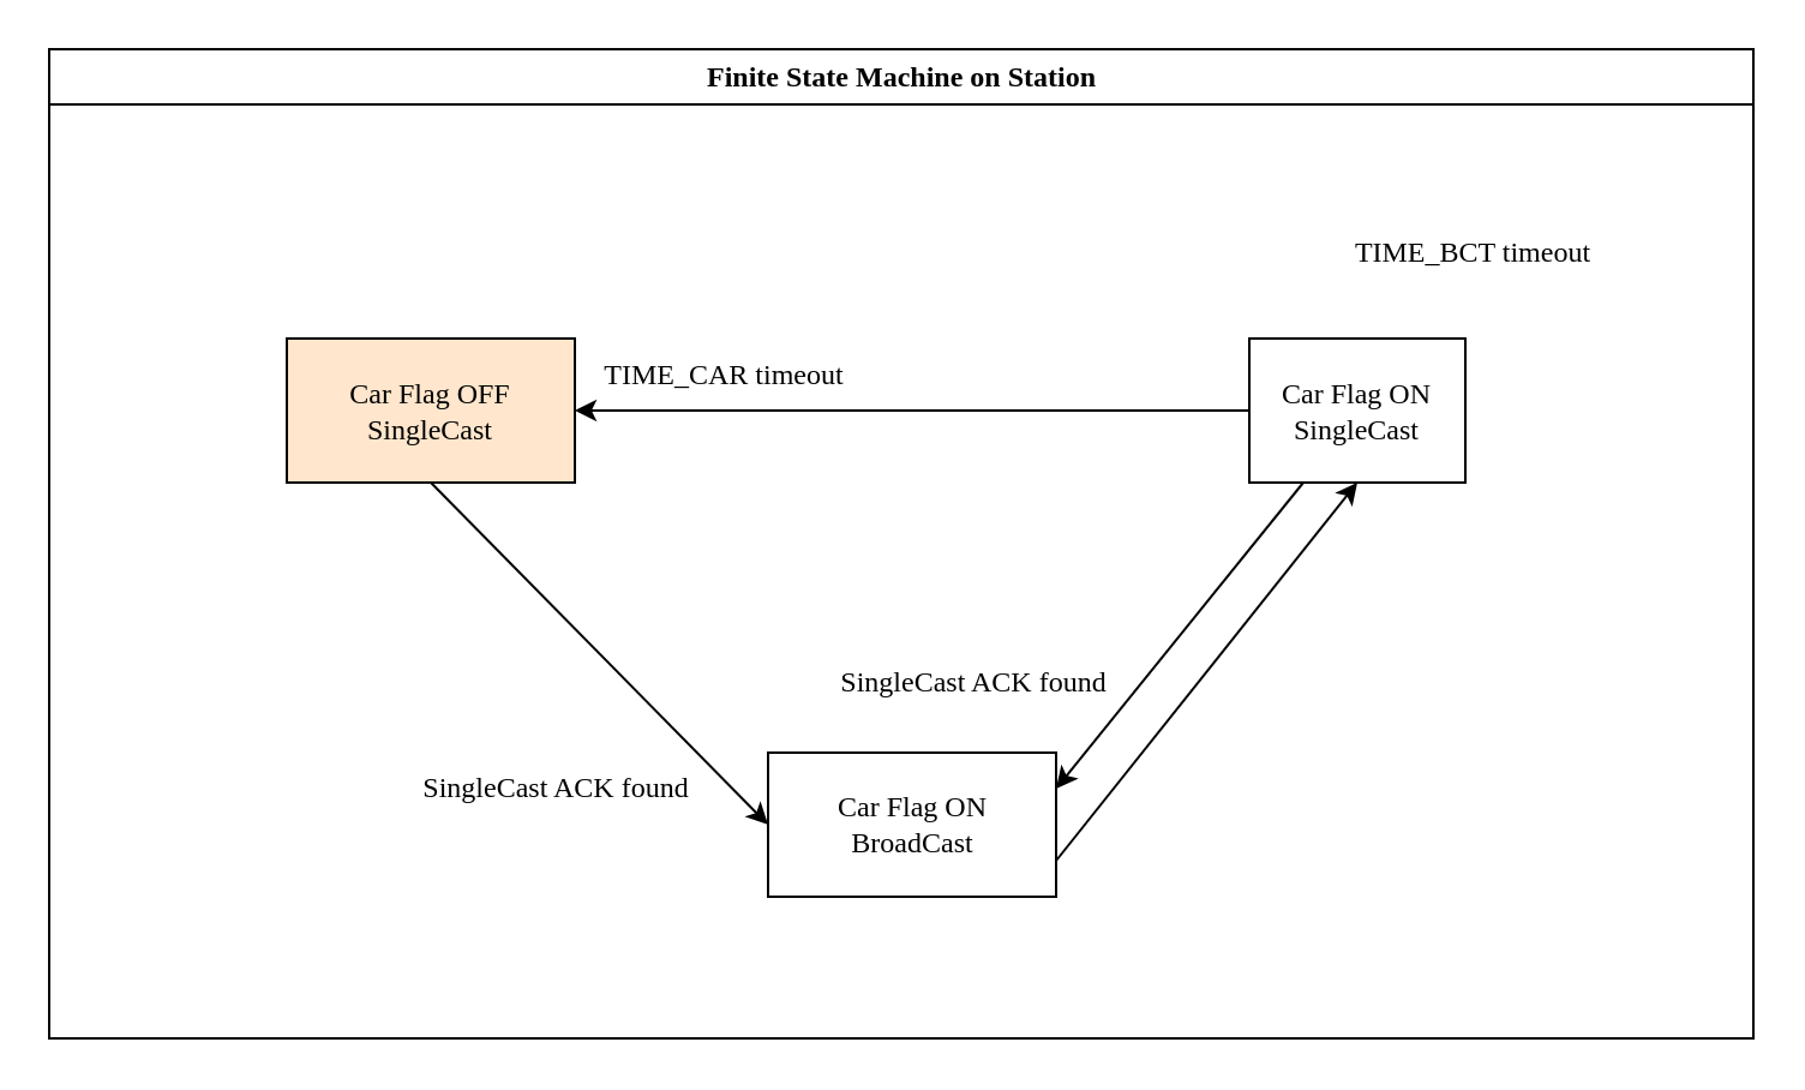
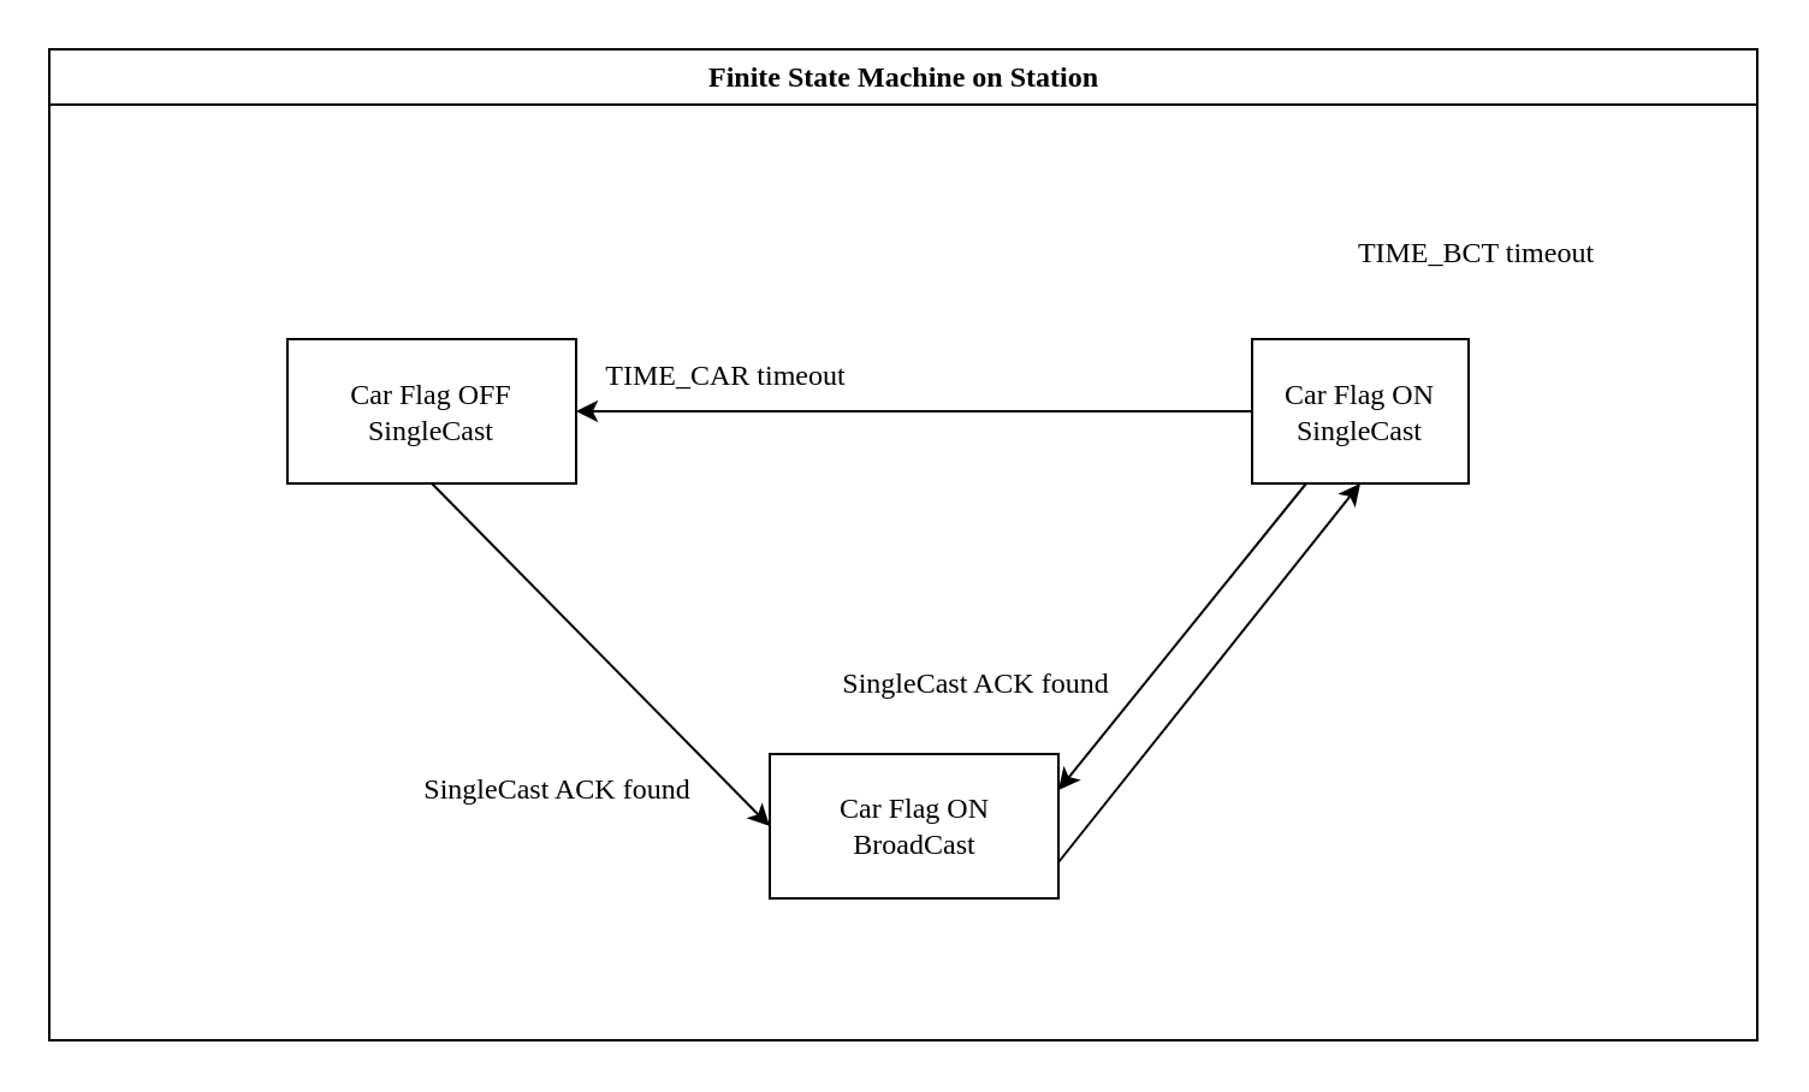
- <mxCell id="4" value="Car Flag OFF&lt;br&gt;SingleCast" style="rounded=0;whiteSpace=wrap;html=1;fontFamily=프리텐다드;fontSource=https%3A%2F%2Fcdn.jsdelivr.net%2Fgh%2FProject-Noonnu%2Fnoonfonts_2107%401.1%2FPretendard-Regular.woff;fillColor=#ffe6cc;" vertex="1" parent="2"><mxGeometry x="99" y="120.5" width="120" height="60" as="geometry" /></mxCell>
+ <mxCell id="4" value="Car Flag OFF&lt;br&gt;SingleCast" style="rounded=0;whiteSpace=wrap;html=1;fontFamily=프리텐다드;fontSource=https%3A%2F%2Fcdn.jsdelivr.net%2Fgh%2FProject-Noonnu%2Fnoonfonts_2107%401.1%2FPretendard-Regular.woff;" vertex="1" parent="2"><mxGeometry x="99" y="120.5" width="120" height="60" as="geometry" /></mxCell>
